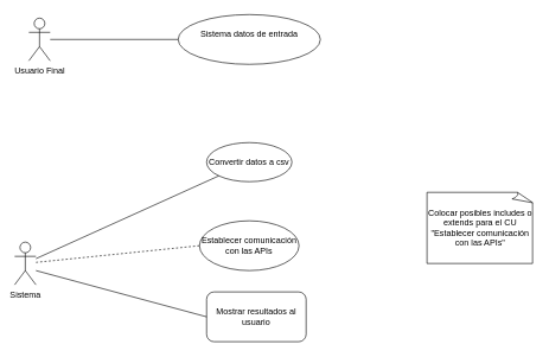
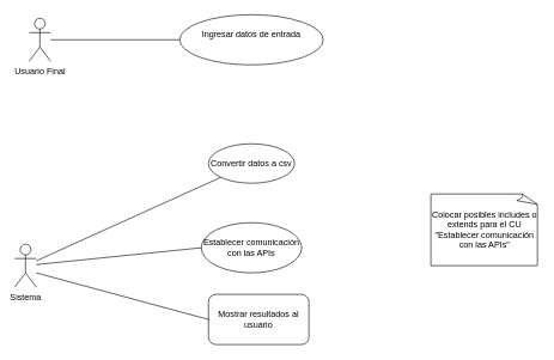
- <mxCell id="3" value="Sistema datos de entrada&lt;div&gt;&lt;br&gt;&lt;/div&gt;" style="ellipse;whiteSpace=wrap;html=1;" vertex="1" parent="1"><mxGeometry x="250" y="20" width="200" height="70" as="geometry" /></mxCell>
+ <mxCell id="3" value="Ingresar datos de entrada&lt;div&gt;&lt;br&gt;&lt;/div&gt;" style="ellipse;whiteSpace=wrap;html=1;" vertex="1" parent="1"><mxGeometry x="250" y="20" width="200" height="70" as="geometry" /></mxCell>
- <mxCell id="10" value="" style="endArrow=none;html=1;rounded=0;entryX=0;entryY=0.5;entryDx=0;entryDy=0;dashed=1;" edge="1" parent="1" source="5" target="7"><mxGeometry width="50" height="50" relative="1" as="geometry"><mxPoint x="0" y="430" as="sourcePoint" /><mxPoint x="50" y="380" as="targetPoint" /></mxGeometry></mxCell>
+ <mxCell id="10" value="" style="endArrow=none;html=1;rounded=0;entryX=0;entryY=0.5;entryDx=0;entryDy=0;" edge="1" parent="1" source="5" target="7"><mxGeometry width="50" height="50" relative="1" as="geometry"><mxPoint x="0" y="430" as="sourcePoint" /><mxPoint x="50" y="380" as="targetPoint" /></mxGeometry></mxCell>
